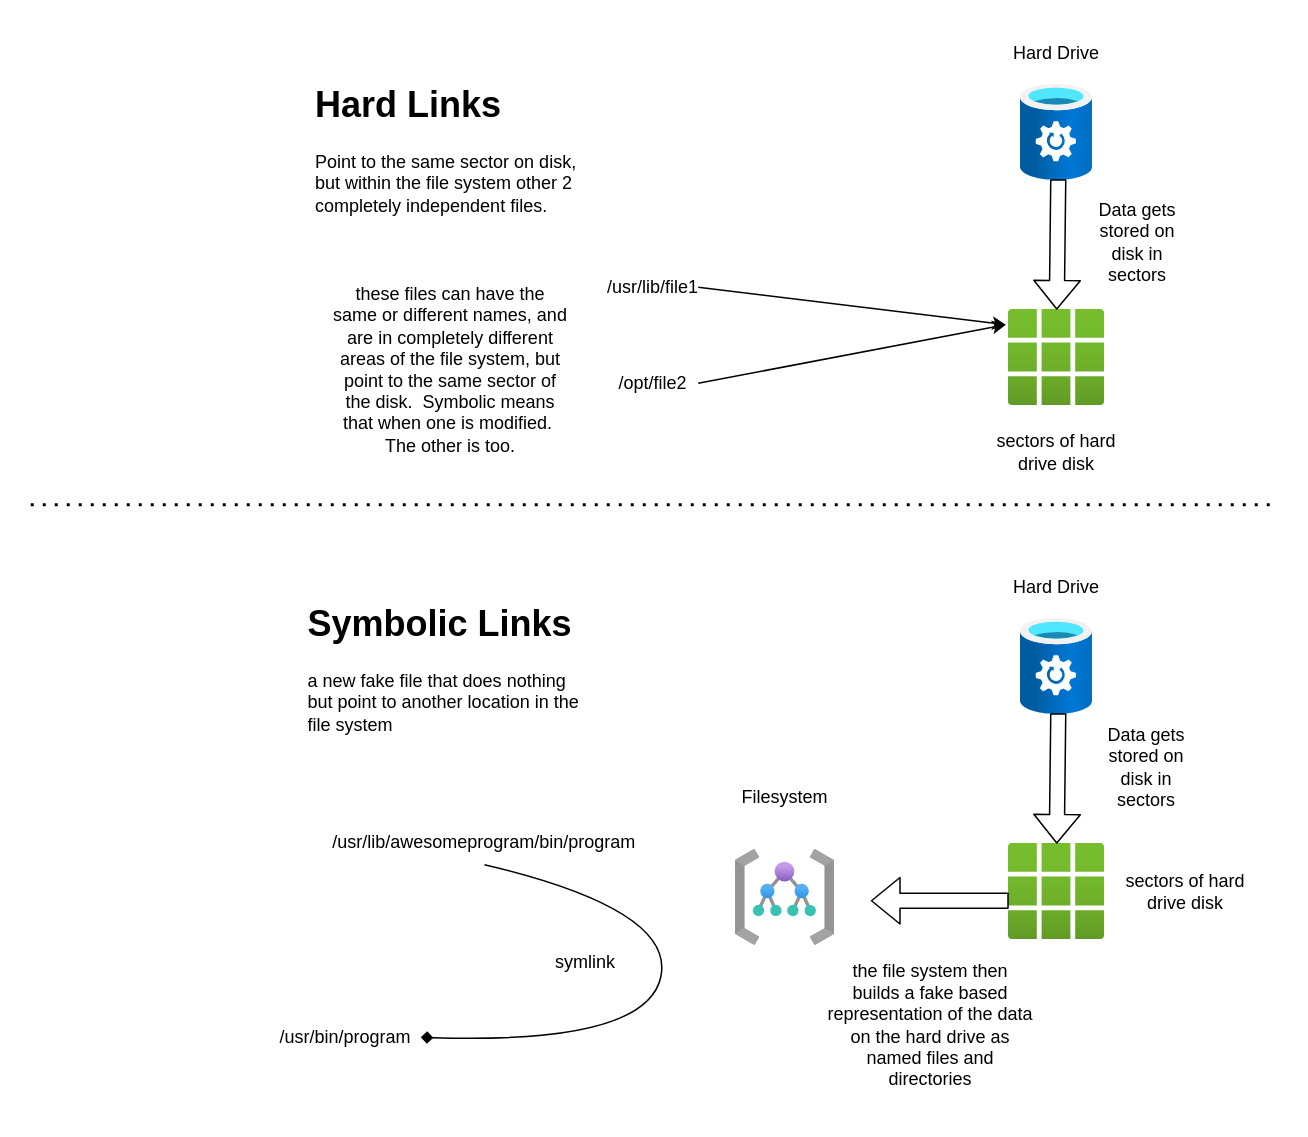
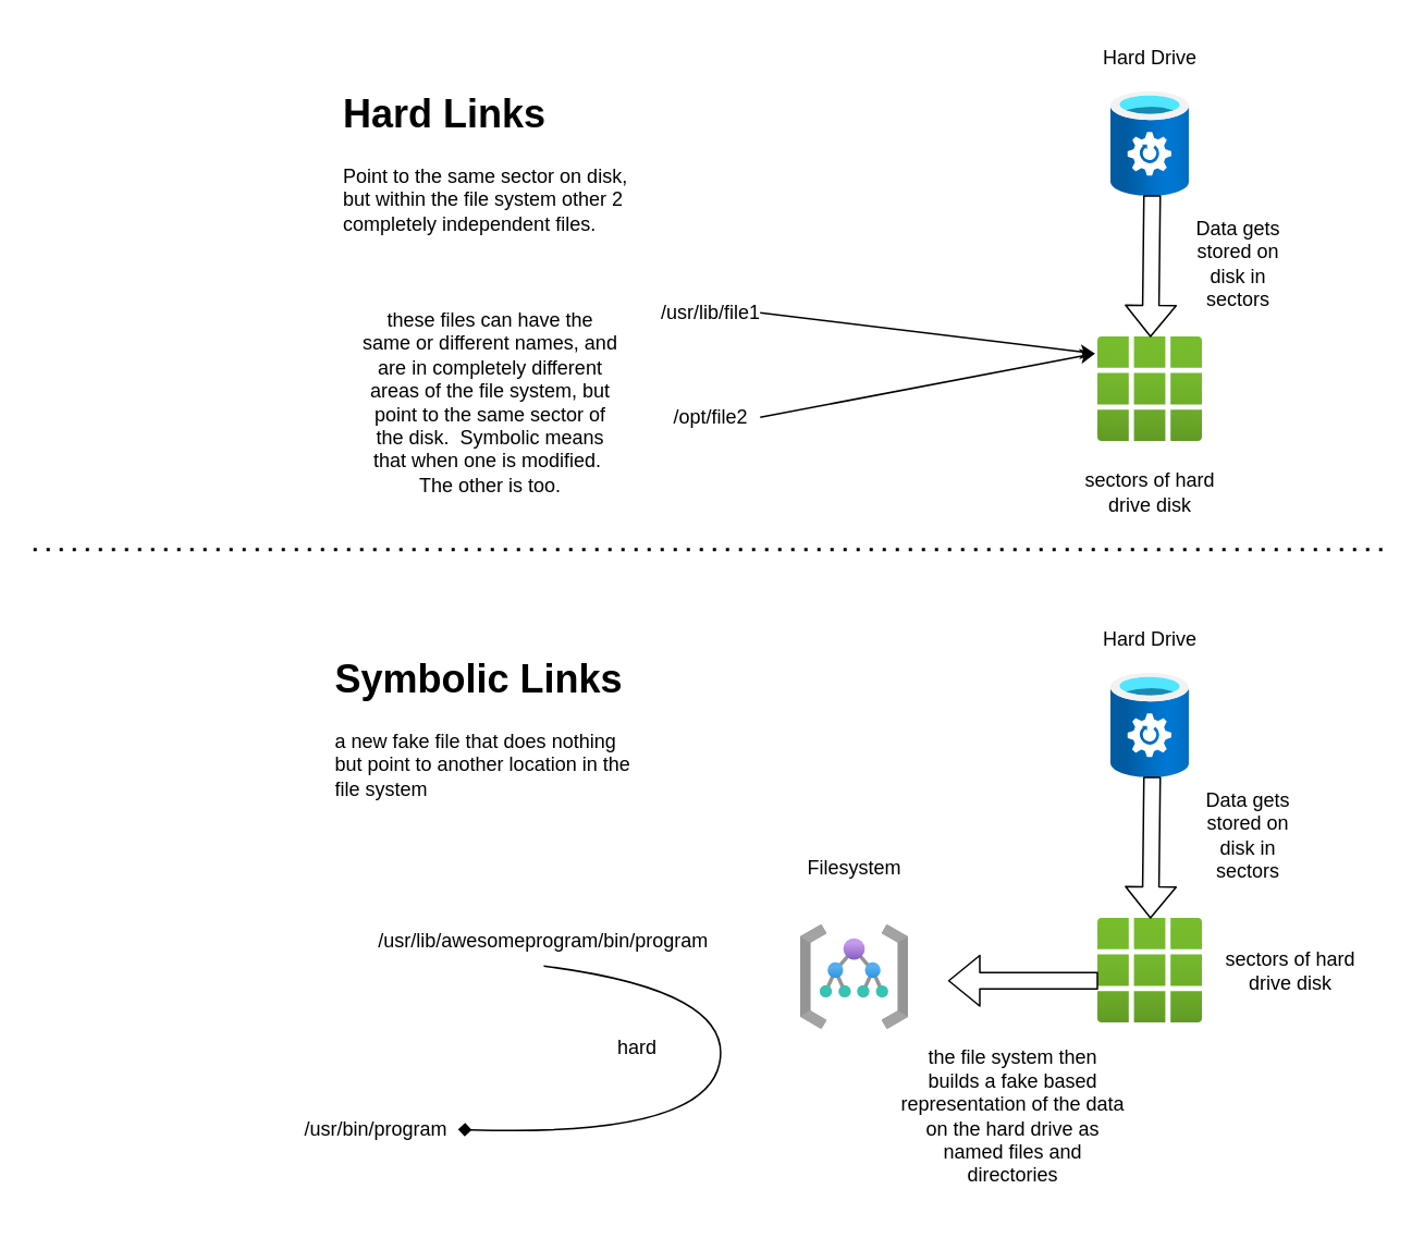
- <mxCell id="26" value="/usr/lib/awesomeprogram/bin/program" style="text;html=1;strokeColor=none;fillColor=none;align=center;verticalAlign=middle;whiteSpace=wrap;rounded=0;" vertex="1" parent="1"><mxGeometry x="210" y="546" width="225" height="30" as="geometry" /></mxCell>
+ <mxCell id="26" value="/usr/lib/awesomeprogram/bin/program" style="text;html=1;strokeColor=none;fillColor=none;align=center;verticalAlign=middle;whiteSpace=wrap;rounded=0;" vertex="1" parent="1"><mxGeometry x="220" y="561" width="225" height="30" as="geometry" /></mxCell>
- <mxCell id="29" value="symlink" style="text;html=1;strokeColor=none;fillColor=none;align=center;verticalAlign=middle;whiteSpace=wrap;rounded=0;" vertex="1" parent="1"><mxGeometry x="360" y="626" width="60" height="30" as="geometry" /></mxCell>
+ <mxCell id="29" value="hard" style="text;html=1;strokeColor=none;fillColor=none;align=center;verticalAlign=middle;whiteSpace=wrap;rounded=0;" vertex="1" parent="1"><mxGeometry x="360" y="626" width="60" height="30" as="geometry" /></mxCell>
